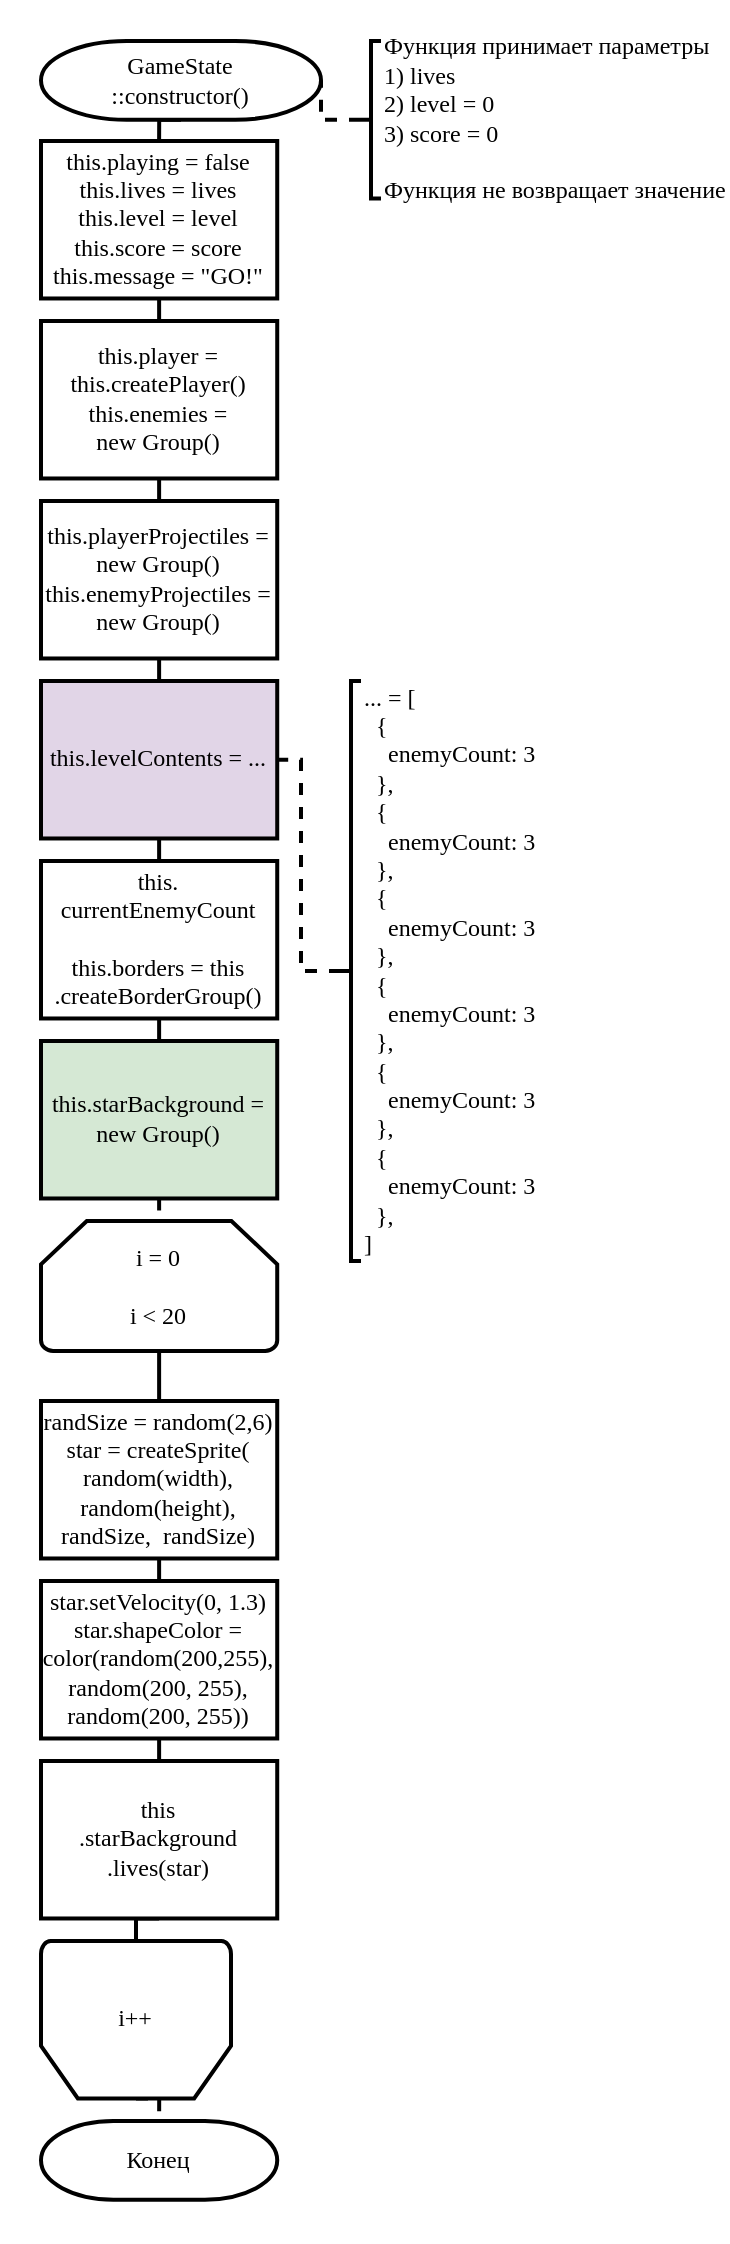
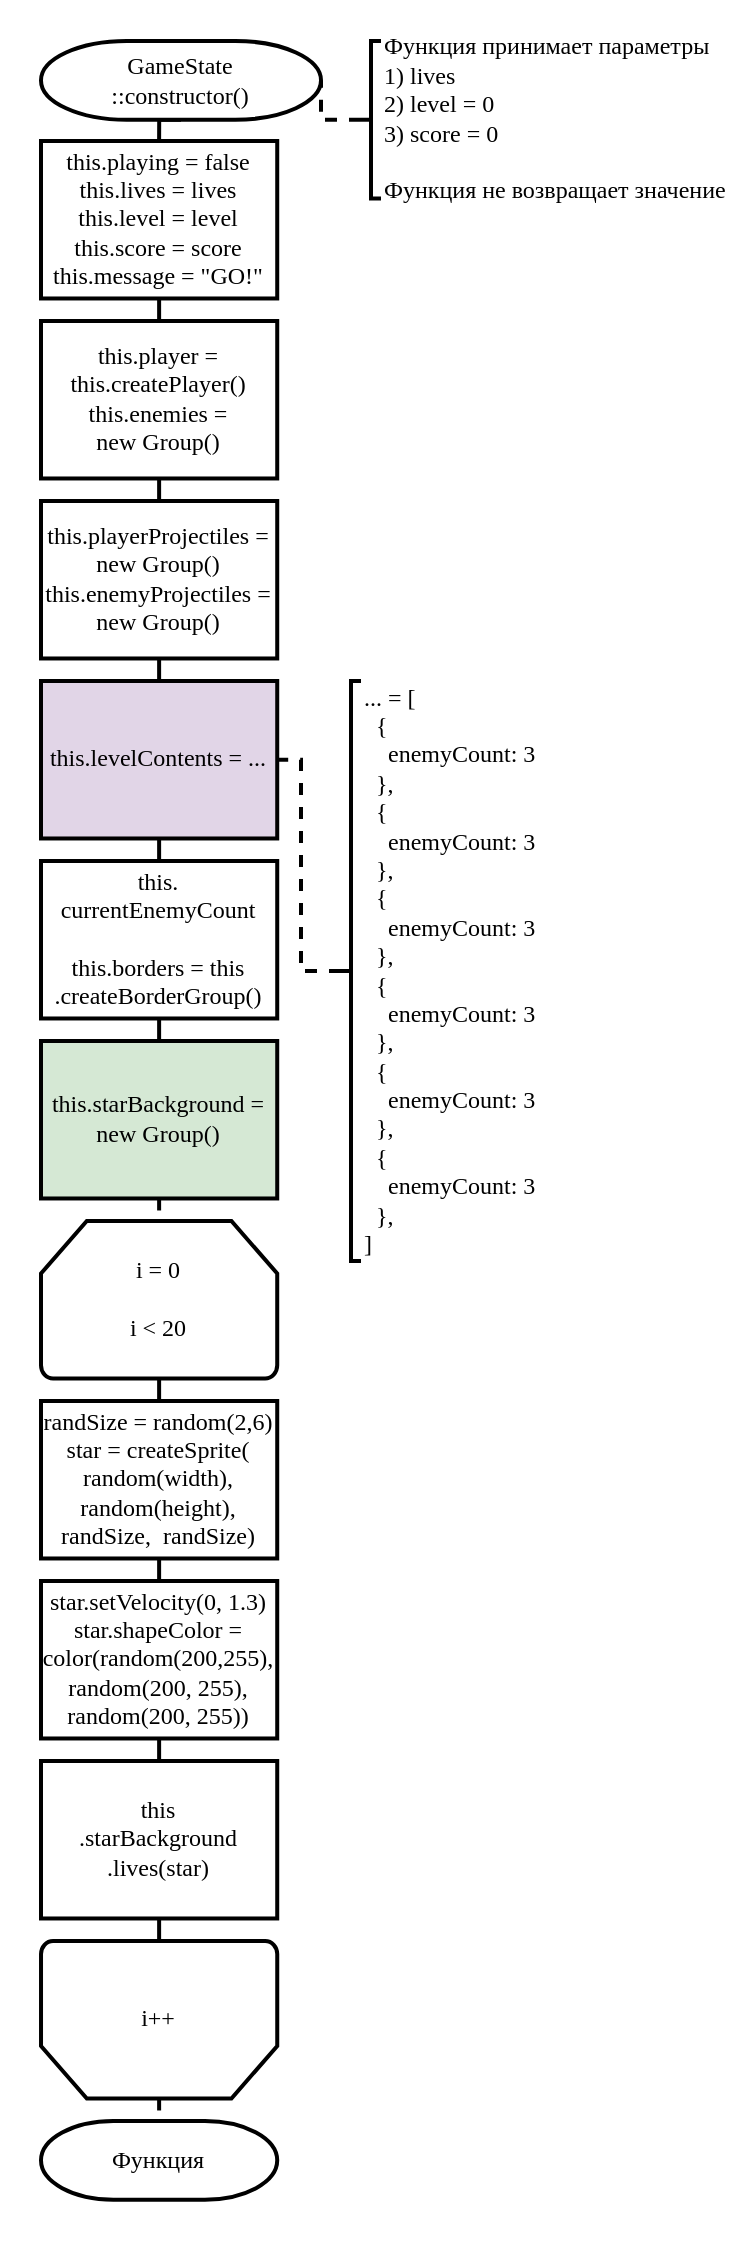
- <mxCell id="19" value="i = 0&lt;br&gt;&lt;br&gt;i &amp;lt; 20" style="strokeWidth=2;html=1;shape=mxgraph.flowchart.loop_limit;whiteSpace=wrap;rounded=0;fontFamily=Times New Roman;" vertex="1" parent="1"><mxGeometry x="20" y="610" width="118.11" height="65" as="geometry" /></mxCell>
+ <mxCell id="19" value="i = 0&lt;br&gt;&lt;br&gt;i &amp;lt; 20" style="strokeWidth=2;html=1;shape=mxgraph.flowchart.loop_limit;whiteSpace=wrap;rounded=0;fontFamily=Times New Roman;" vertex="1" parent="1"><mxGeometry x="20" y="610" width="118.11" height="78.74" as="geometry" /></mxCell>
- <mxCell id="30" value="i++" style="strokeWidth=2;html=1;shape=mxgraph.flowchart.loop_limit;whiteSpace=wrap;rounded=0;fontFamily=Times New Roman;direction=west;" vertex="1" parent="1"><mxGeometry x="20" y="970" width="95" height="78.74" as="geometry" /></mxCell>
+ <mxCell id="30" value="i++" style="strokeWidth=2;html=1;shape=mxgraph.flowchart.loop_limit;whiteSpace=wrap;rounded=0;fontFamily=Times New Roman;direction=west;" vertex="1" parent="1"><mxGeometry x="20" y="970" width="118.11" height="78.74" as="geometry" /></mxCell>
- <mxCell id="26" value="Конец" style="strokeWidth=2;html=1;shape=mxgraph.flowchart.terminator;whiteSpace=wrap;fontFamily=Times New Roman;" vertex="1" parent="1"><mxGeometry x="20" y="1060" width="118.11" height="39.37" as="geometry" /></mxCell>
+ <mxCell id="26" value="Функция" style="strokeWidth=2;html=1;shape=mxgraph.flowchart.terminator;whiteSpace=wrap;fontFamily=Times New Roman;" vertex="1" parent="1"><mxGeometry x="20" y="1060" width="118.11" height="39.37" as="geometry" /></mxCell>
